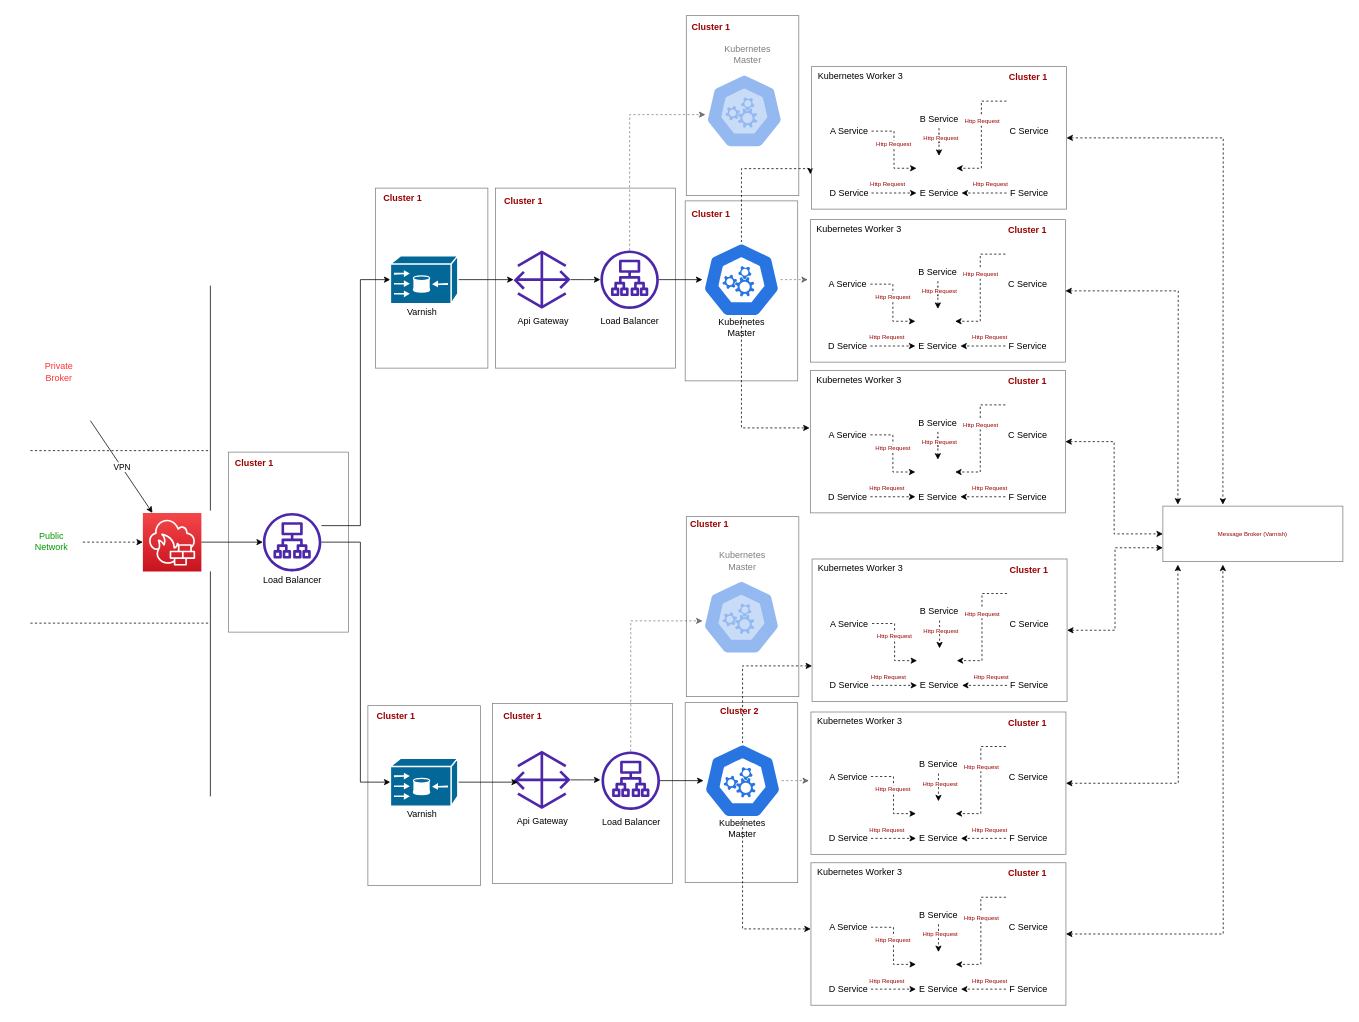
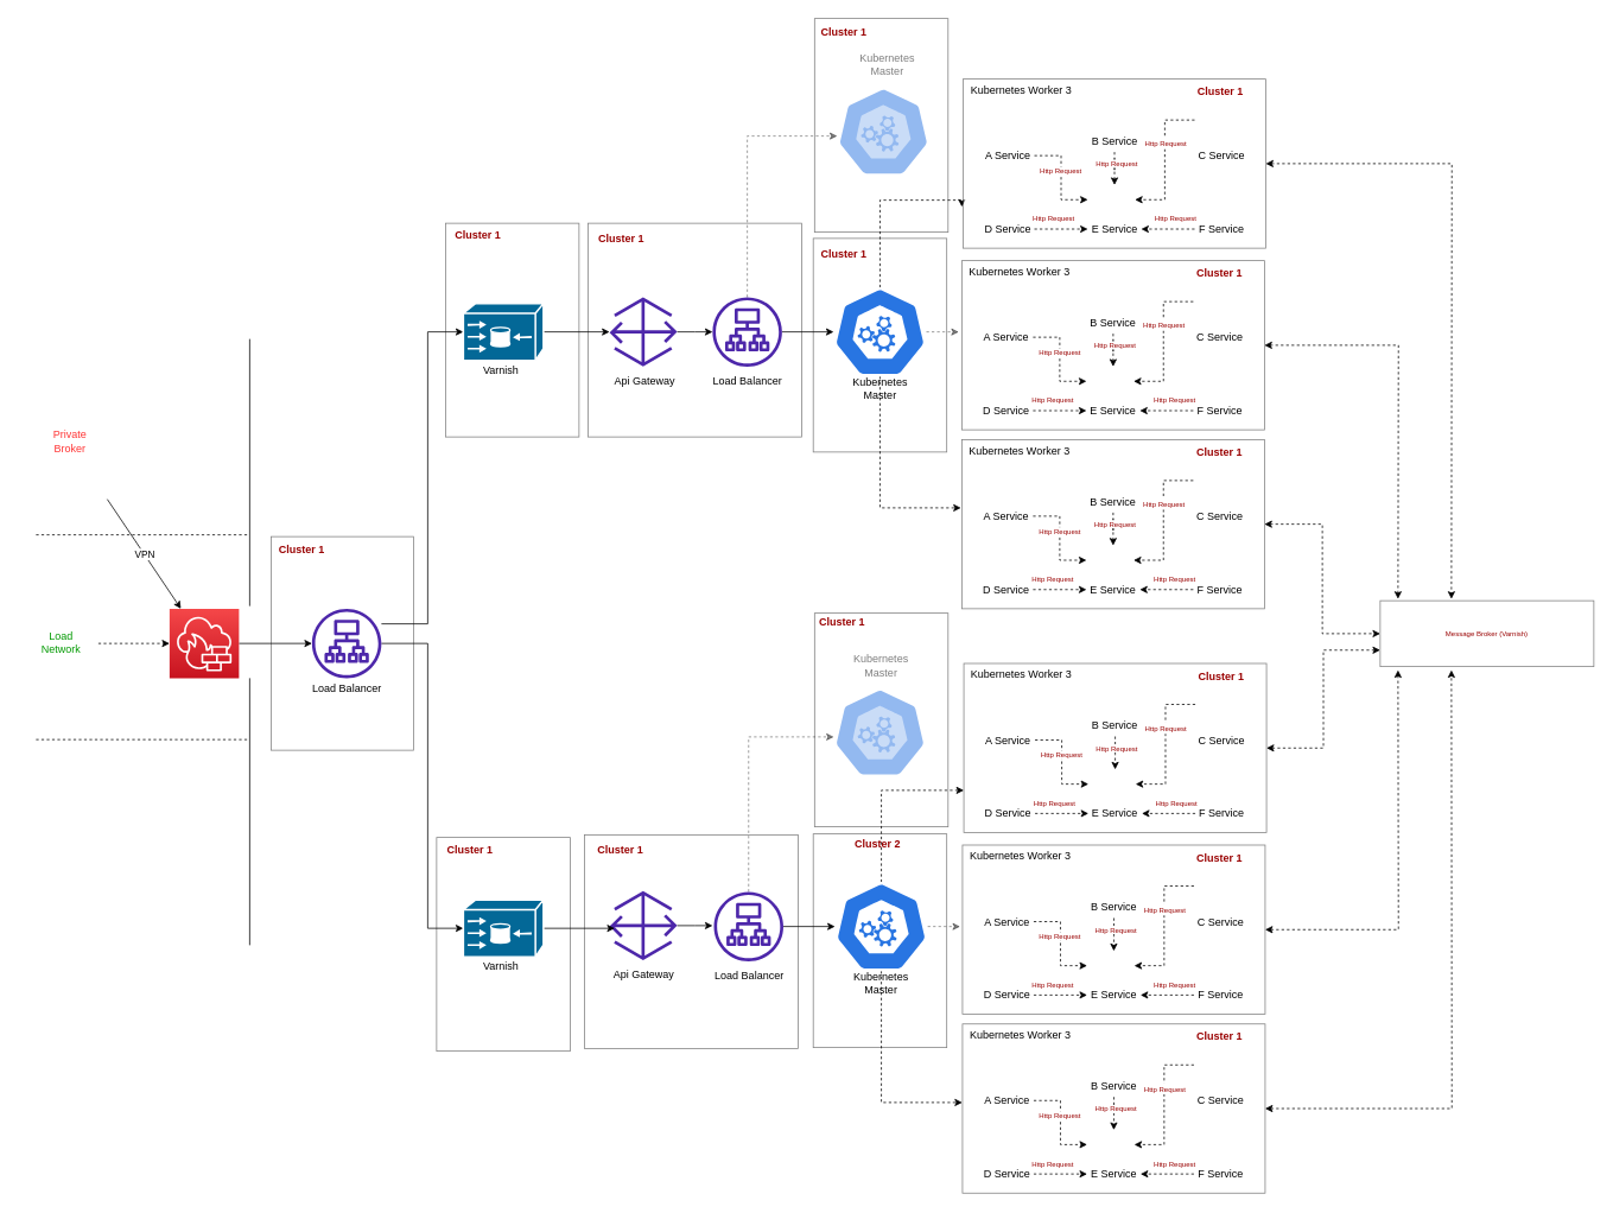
- <mxCell id="29" value="Public&lt;br&gt;Network" style="text;html=1;strokeColor=none;fillColor=none;align=center;verticalAlign=middle;whiteSpace=wrap;rounded=0;fontColor=#009900;" vertex="1" parent="1"><mxGeometry x="20" y="696" width="96.5" height="50" as="geometry" /></mxCell>
+ <mxCell id="29" value="Load&lt;br&gt;Network" style="text;html=1;strokeColor=none;fillColor=none;align=center;verticalAlign=middle;whiteSpace=wrap;rounded=0;fontColor=#009900;" vertex="1" parent="1"><mxGeometry x="20" y="696" width="96.5" height="50" as="geometry" /></mxCell>
